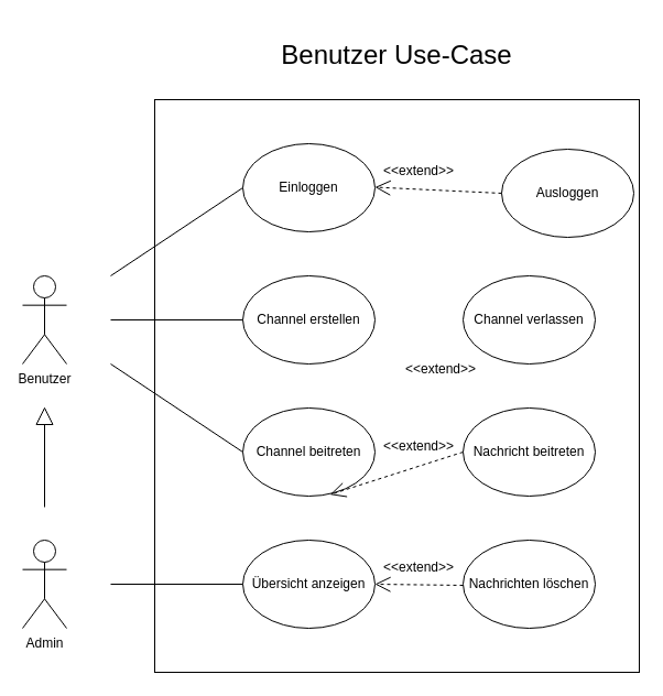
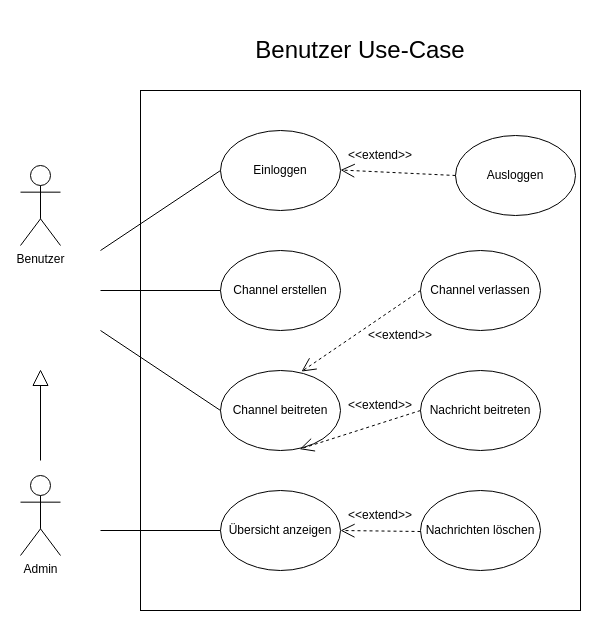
- <mxCell id="3" value="Benutzer" style="shape=umlActor;verticalLabelPosition=bottom;verticalAlign=top;html=1;" parent="1" vertex="1"><mxGeometry x="20" y="250" width="40" height="80" as="geometry" /></mxCell>
+ <mxCell id="3" value="Benutzer" style="shape=umlActor;verticalLabelPosition=bottom;verticalAlign=top;html=1;" parent="1" vertex="1"><mxGeometry x="20" y="165" width="40" height="80" as="geometry" /></mxCell>
+ <mxCell id="13" value="" style="endArrow=open;endSize=12;dashed=1;html=1;rounded=0;entryX=0.675;entryY=0.013;entryDx=0;entryDy=0;exitX=0;exitY=0.5;exitDx=0;exitDy=0;entryPerimeter=0;" edge="1" parent="1" source="7" target="5"><mxGeometry width="160" relative="1" as="geometry"><mxPoint x="620" y="290" as="sourcePoint" /><mxPoint x="540" y="289.5" as="targetPoint" /></mxGeometry></mxCell>
- <mxCell id="24" value="Admin" style="shape=umlActor;verticalLabelPosition=bottom;verticalAlign=top;html=1;" vertex="1" parent="1"><mxGeometry x="20" y="490" width="40" height="80" as="geometry" /></mxCell>
+ <mxCell id="24" value="Admin" style="shape=umlActor;verticalLabelPosition=bottom;verticalAlign=top;html=1;" vertex="1" parent="1"><mxGeometry x="20" y="475" width="40" height="80" as="geometry" /></mxCell>
